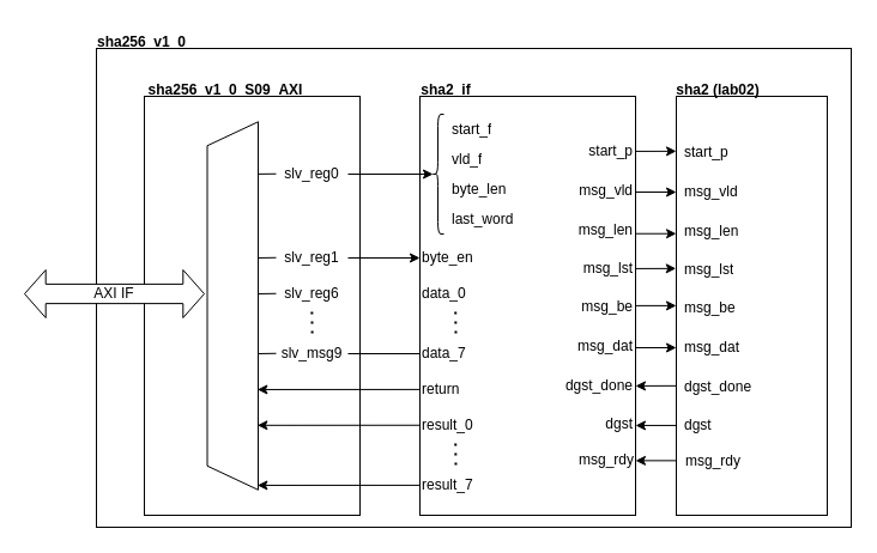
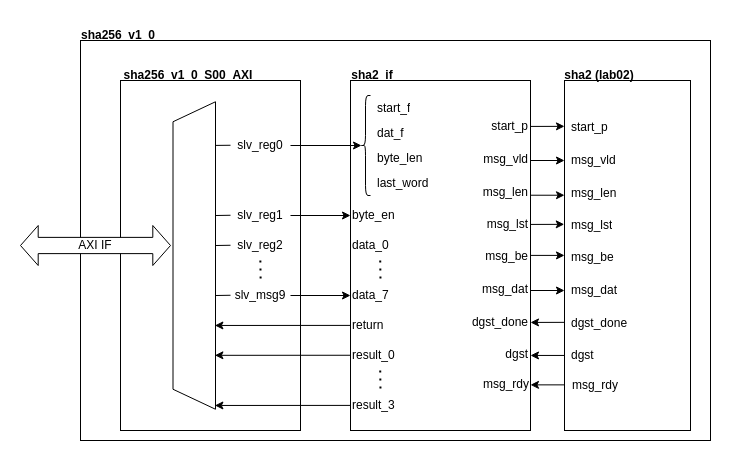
- <mxCell id="85" value="sha256_v1_0_S09_AXI" style="text;html=1;align=center;verticalAlign=middle;whiteSpace=wrap;rounded=0;fontStyle=1" parent="1" vertex="1"><mxGeometry x="150" y="60" width="76" height="30" as="geometry" /></mxCell>
+ <mxCell id="85" value="sha256_v1_0_S00_AXI" style="text;html=1;align=center;verticalAlign=middle;whiteSpace=wrap;rounded=0;fontStyle=1" parent="1" vertex="1"><mxGeometry x="150" y="60" width="76" height="30" as="geometry" /></mxCell>
- <mxCell id="10" value="vld_f" style="shape=partialRectangle;html=1;whiteSpace=wrap;connectable=0;strokeColor=inherit;overflow=hidden;fillColor=none;top=0;left=0;bottom=0;right=0;pointerEvents=1;fontSize=12;align=left;spacingLeft=5;" parent="9" vertex="1"><mxGeometry width="60" height="24" as="geometry"><mxRectangle width="60" height="24" as="alternateBounds" /></mxGeometry></mxCell>
+ <mxCell id="10" value="dat_f" style="shape=partialRectangle;html=1;whiteSpace=wrap;connectable=0;strokeColor=inherit;overflow=hidden;fillColor=none;top=0;left=0;bottom=0;right=0;pointerEvents=1;fontSize=12;align=left;spacingLeft=5;" parent="9" vertex="1"><mxGeometry width="60" height="24" as="geometry"><mxRectangle width="60" height="24" as="alternateBounds" /></mxGeometry></mxCell>
- <mxCell id="30" value="slv_reg6" style="text;html=1;align=center;verticalAlign=middle;whiteSpace=wrap;rounded=0;" parent="1" vertex="1"><mxGeometry x="230" y="230" width="60" height="30" as="geometry" /></mxCell>
+ <mxCell id="30" value="slv_reg2" style="text;html=1;align=center;verticalAlign=middle;whiteSpace=wrap;rounded=0;" parent="1" vertex="1"><mxGeometry x="230" y="230" width="60" height="30" as="geometry" /></mxCell>
- <mxCell id="36" value="" style="endArrow=none;html=1;rounded=0;entryX=0;entryY=0.5;entryDx=0;entryDy=0;exitX=1;exitY=0.5;exitDx=0;exitDy=0;" parent="1" source="32" target="16" edge="1"><mxGeometry width="50" height="50" relative="1" as="geometry"><mxPoint x="260" y="260" as="sourcePoint" /><mxPoint x="310" y="210" as="targetPoint" /></mxGeometry></mxCell>
+ <mxCell id="36" value="" style="endArrow=classic;html=1;rounded=0;entryX=0;entryY=0.5;entryDx=0;entryDy=0;exitX=1;exitY=0.5;exitDx=0;exitDy=0;" parent="1" source="32" target="16" edge="1"><mxGeometry width="50" height="50" relative="1" as="geometry"><mxPoint x="260" y="260" as="sourcePoint" /><mxPoint x="310" y="210" as="targetPoint" /></mxGeometry></mxCell>
- <mxCell id="19" value="result_7" style="text;html=1;align=left;verticalAlign=middle;whiteSpace=wrap;rounded=0;" parent="1" vertex="1"><mxGeometry x="350" y="390" width="60" height="30" as="geometry" /></mxCell>
+ <mxCell id="19" value="result_3" style="text;html=1;align=left;verticalAlign=middle;whiteSpace=wrap;rounded=0;" parent="1" vertex="1"><mxGeometry x="350" y="390" width="60" height="30" as="geometry" /></mxCell>
